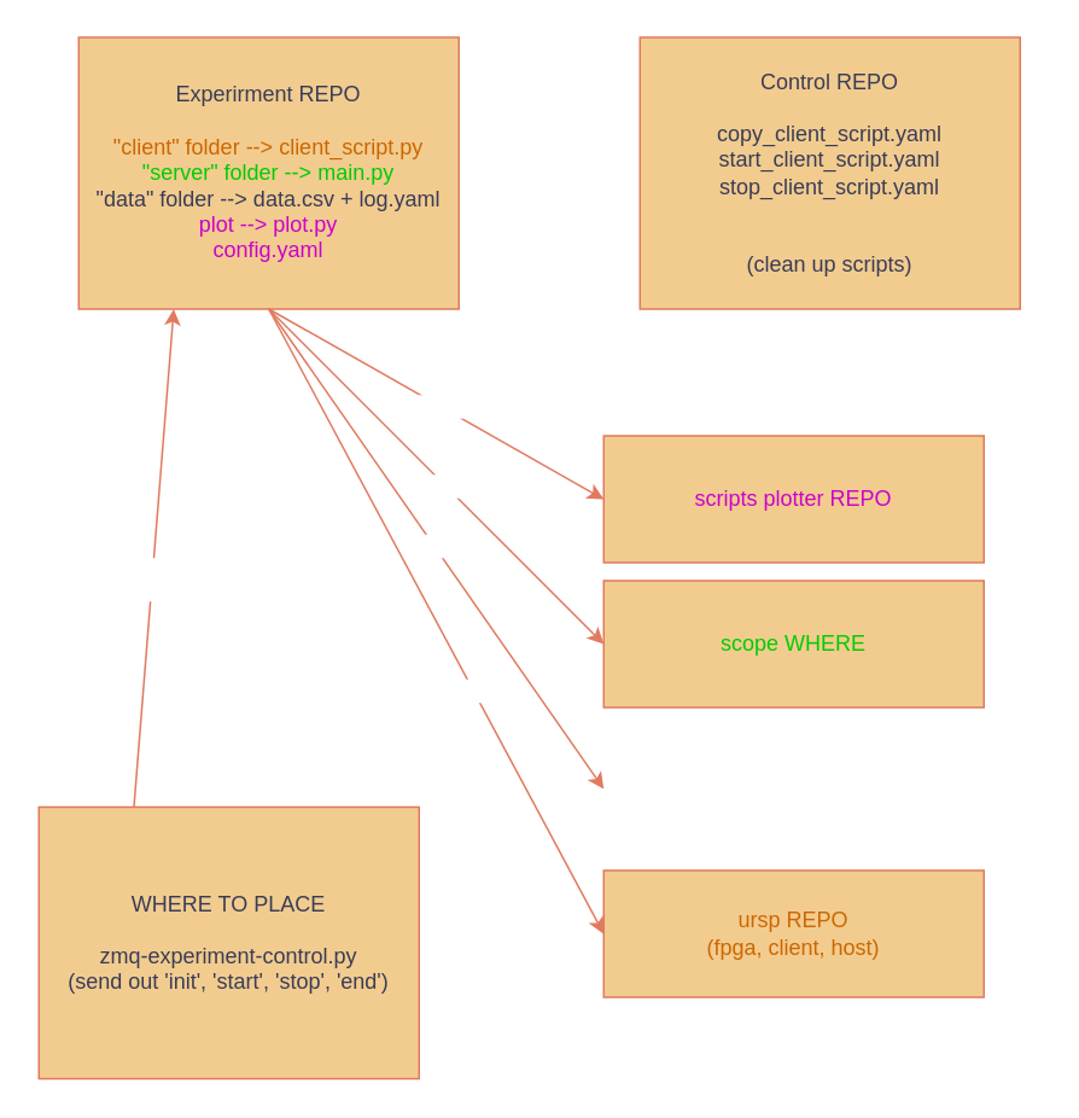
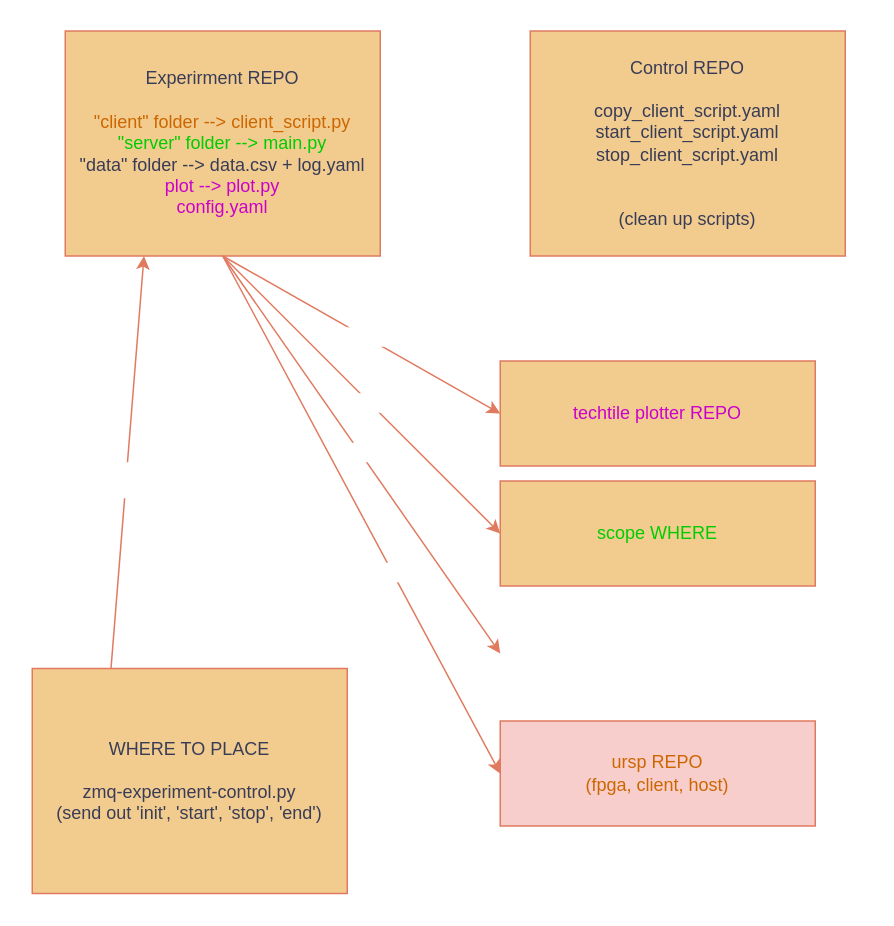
- <mxCell id="4" value="&lt;font color=&quot;#cc00cc&quot;&gt;scripts plotter REPO&lt;/font&gt;" style="rounded=0;whiteSpace=wrap;html=1;fillColor=#F2CC8F;fontColor=#393C56;strokeColor=#E07A5F;labelBackgroundColor=none;" vertex="1" parent="1"><mxGeometry x="332" y="240" width="210" height="70" as="geometry" /></mxCell>
+ <mxCell id="4" value="&lt;font color=&quot;#cc00cc&quot;&gt;techtile plotter REPO&lt;/font&gt;" style="rounded=0;whiteSpace=wrap;html=1;fillColor=#F2CC8F;fontColor=#393C56;strokeColor=#E07A5F;labelBackgroundColor=none;" vertex="1" parent="1"><mxGeometry x="332" y="240" width="210" height="70" as="geometry" /></mxCell>
- <mxCell id="12" value="&lt;font color=&quot;#cc6600&quot;&gt;ursp REPO&lt;/font&gt;&lt;div&gt;&lt;font color=&quot;#cc6600&quot;&gt;(fpga, client, host)&lt;/font&gt;&lt;/div&gt;" style="rounded=0;whiteSpace=wrap;html=1;fillColor=#F2CC8F;fontColor=#393C56;strokeColor=#E07A5F;labelBackgroundColor=none;" vertex="1" parent="1"><mxGeometry x="332" y="480" width="210" height="70" as="geometry" /></mxCell>
+ <mxCell id="12" value="&lt;font color=&quot;#cc6600&quot;&gt;ursp REPO&lt;/font&gt;&lt;div&gt;&lt;font color=&quot;#cc6600&quot;&gt;(fpga, client, host)&lt;/font&gt;&lt;/div&gt;" style="rounded=0;whiteSpace=wrap;html=1;fillColor=#f8cecc;fontColor=#393C56;strokeColor=#E07A5F;labelBackgroundColor=none;" vertex="1" parent="1"><mxGeometry x="332" y="480" width="210" height="70" as="geometry" /></mxCell>
